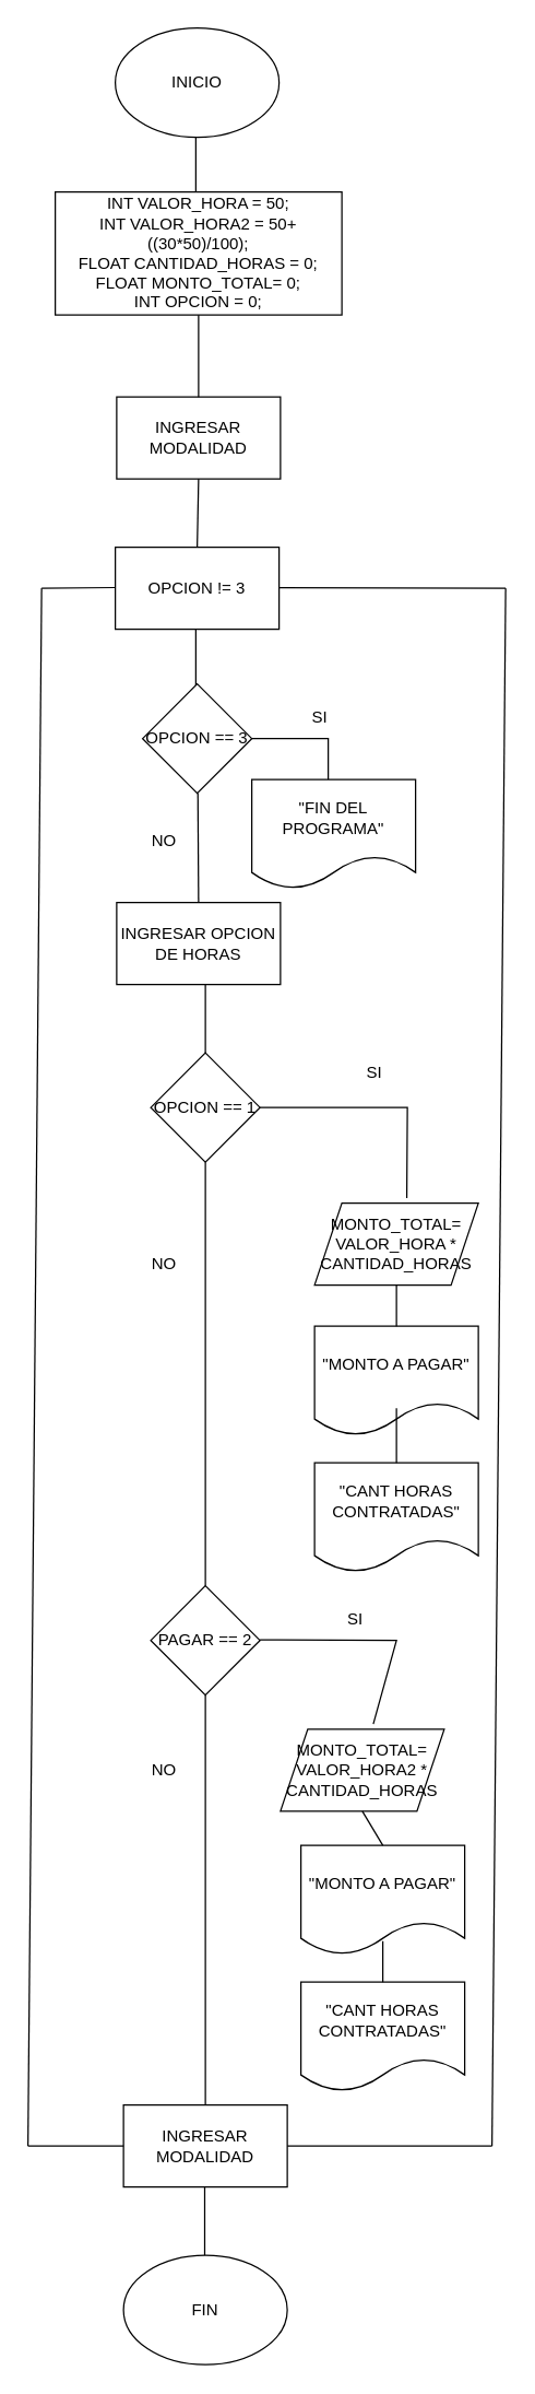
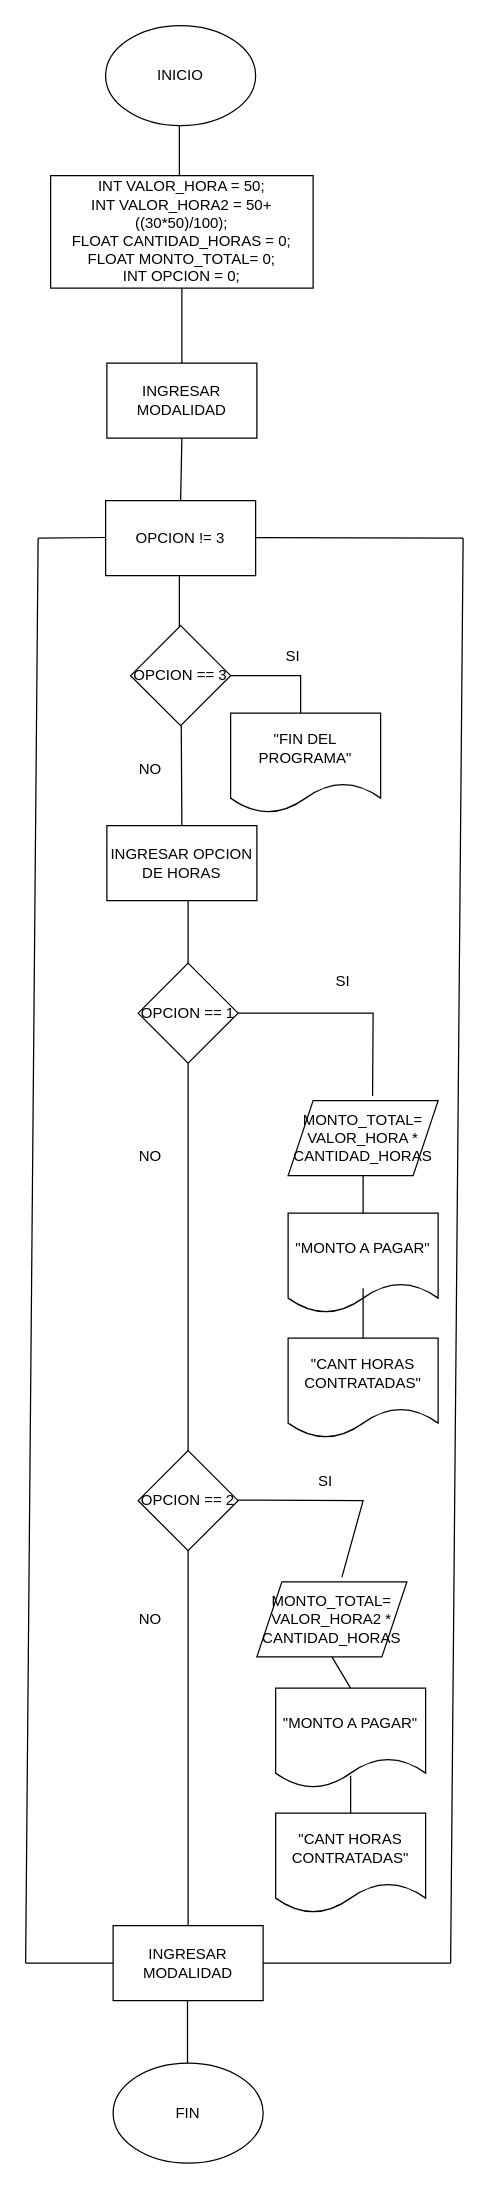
- <mxCell id="26" value="PAGAR == 2" style="rhombus;whiteSpace=wrap;html=1;" vertex="1" parent="1"><mxGeometry x="110" y="1160" width="80" height="80" as="geometry" /></mxCell>
+ <mxCell id="26" value="OPCION == 2" style="rhombus;whiteSpace=wrap;html=1;" vertex="1" parent="1"><mxGeometry x="110" y="1160" width="80" height="80" as="geometry" /></mxCell>
